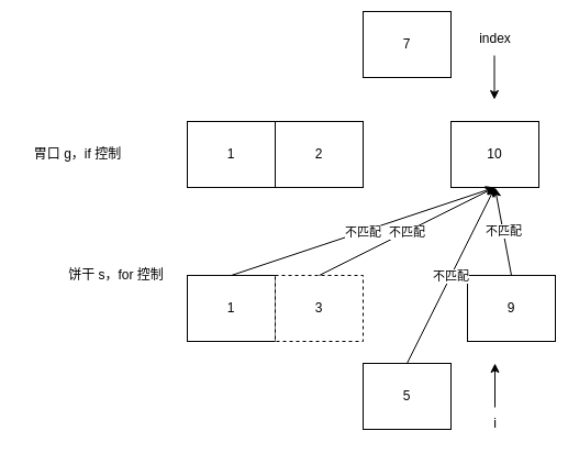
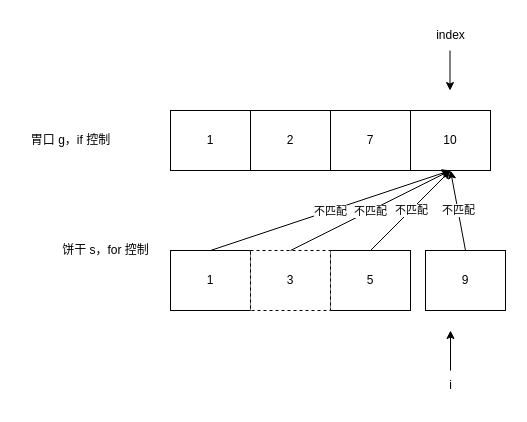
- <mxCell id="4" value="7" style="rounded=0;whiteSpace=wrap;html=1;" vertex="1" parent="1"><mxGeometry x="330" y="10" width="80" height="60" as="geometry" /></mxCell>
+ <mxCell id="4" value="7" style="rounded=0;whiteSpace=wrap;html=1;" vertex="1" parent="1"><mxGeometry x="330" y="110" width="80" height="60" as="geometry" /></mxCell>
- <mxCell id="9" value="5" style="rounded=0;whiteSpace=wrap;html=1;" vertex="1" parent="1"><mxGeometry x="330" y="330" width="80" height="60" as="geometry" /></mxCell>
+ <mxCell id="9" value="5" style="rounded=0;whiteSpace=wrap;html=1;" vertex="1" parent="1"><mxGeometry x="330" y="250" width="80" height="60" as="geometry" /></mxCell>
